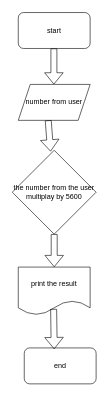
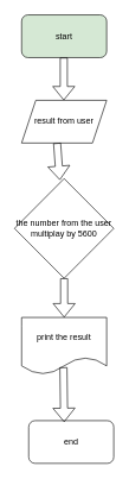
- <mxCell id="3" value="start" style="rounded=1;whiteSpace=wrap;html=1;" vertex="1" parent="1"><mxGeometry x="30" y="20" width="120" height="60" as="geometry" /></mxCell>
+ <mxCell id="3" value="start" style="rounded=1;whiteSpace=wrap;html=1;fillColor=#d5e8d4;" vertex="1" parent="1"><mxGeometry x="30" y="20" width="120" height="60" as="geometry" /></mxCell>
- <mxCell id="5" value="number from user" style="shape=parallelogram;perimeter=parallelogramPerimeter;whiteSpace=wrap;html=1;fixedSize=1;" vertex="1" parent="1"><mxGeometry x="30" y="140" width="120" height="60" as="geometry" /></mxCell>
+ <mxCell id="5" value="result from user" style="shape=parallelogram;perimeter=parallelogramPerimeter;whiteSpace=wrap;html=1;fixedSize=1;" vertex="1" parent="1"><mxGeometry x="30" y="140" width="120" height="60" as="geometry" /></mxCell>
- <mxCell id="2" value="end" style="rounded=1;whiteSpace=wrap;html=1;" vertex="1" parent="1"><mxGeometry x="40" y="580" width="120" height="60" as="geometry" /></mxCell>
+ <mxCell id="2" value="end" style="rounded=1;whiteSpace=wrap;html=1;" vertex="1" parent="1"><mxGeometry x="40" y="590" width="120" height="60" as="geometry" /></mxCell>
